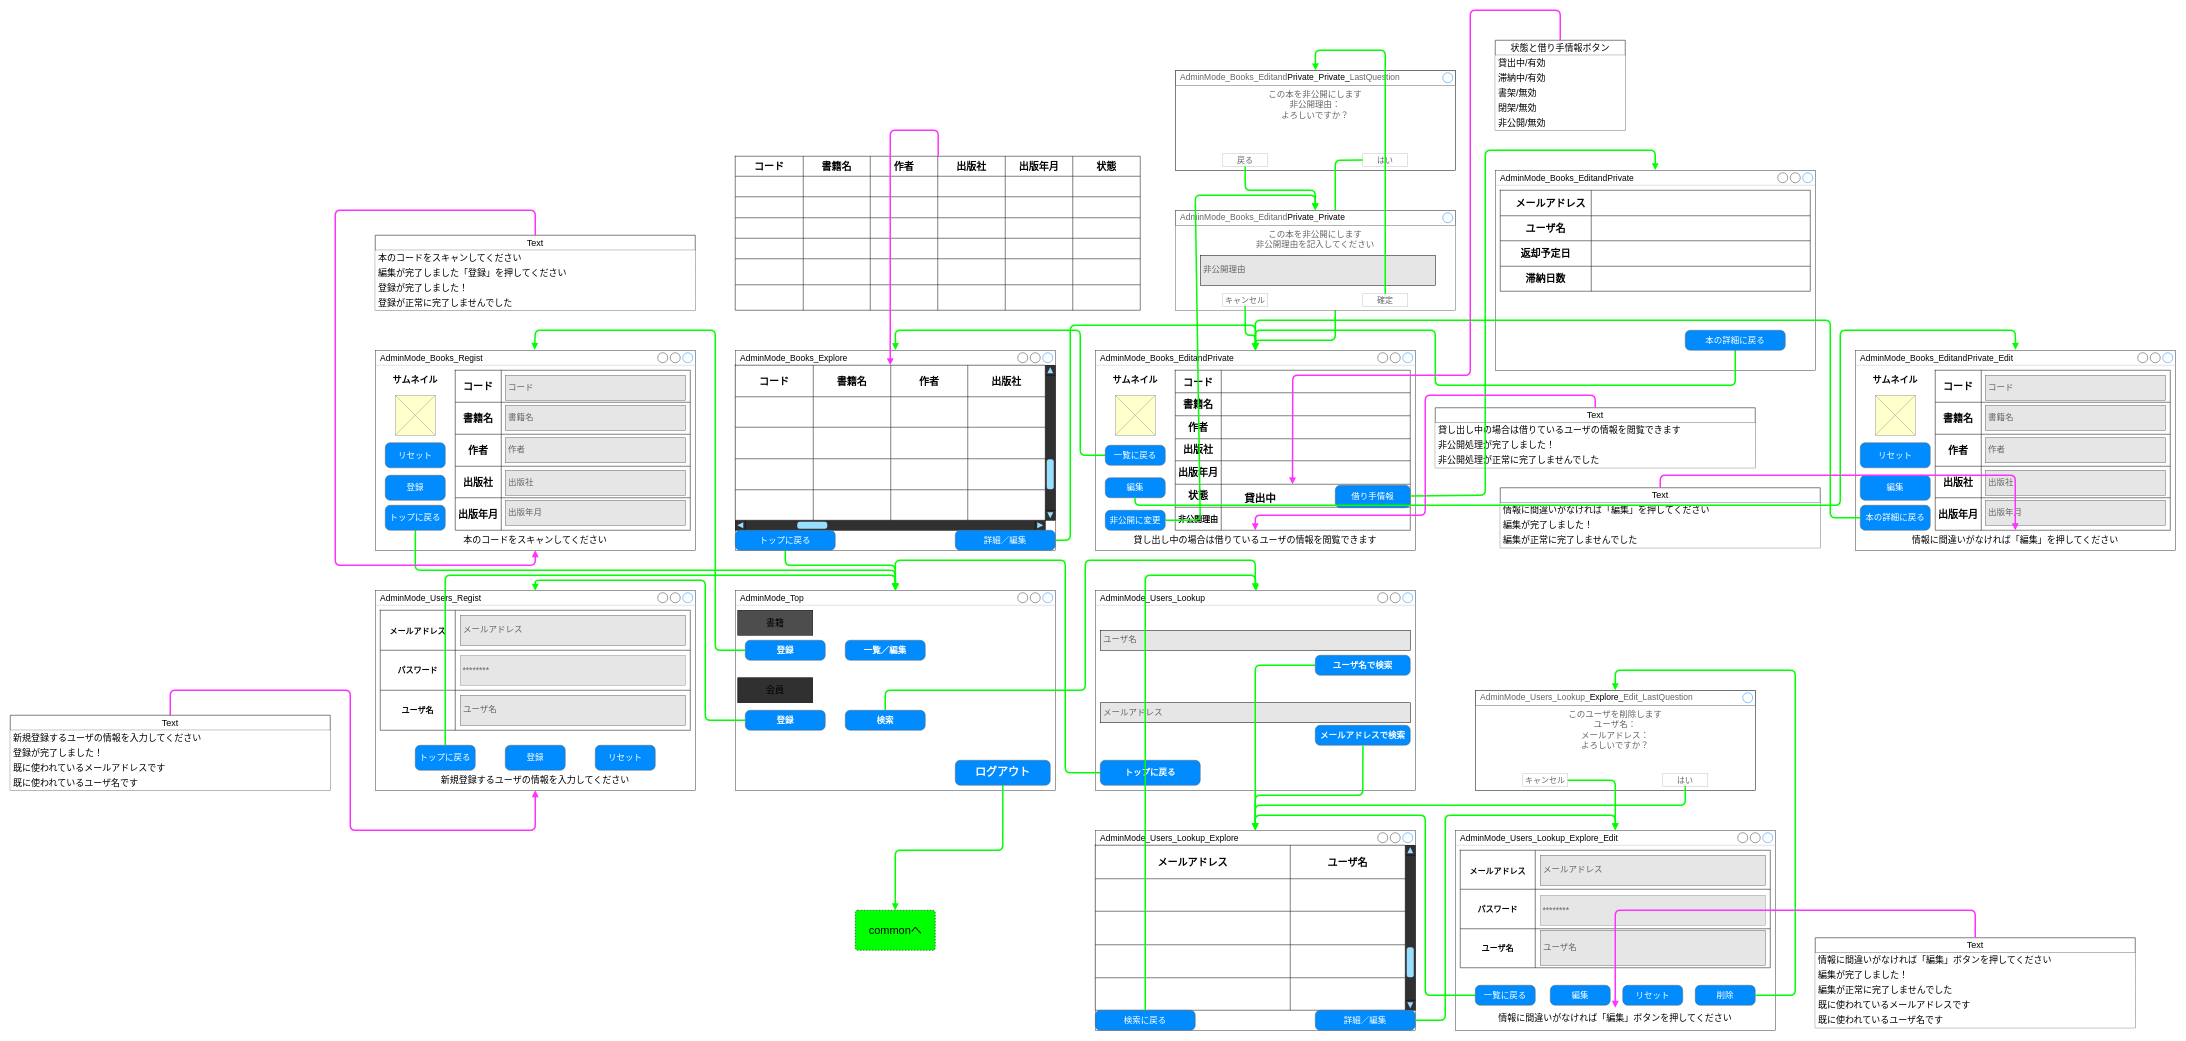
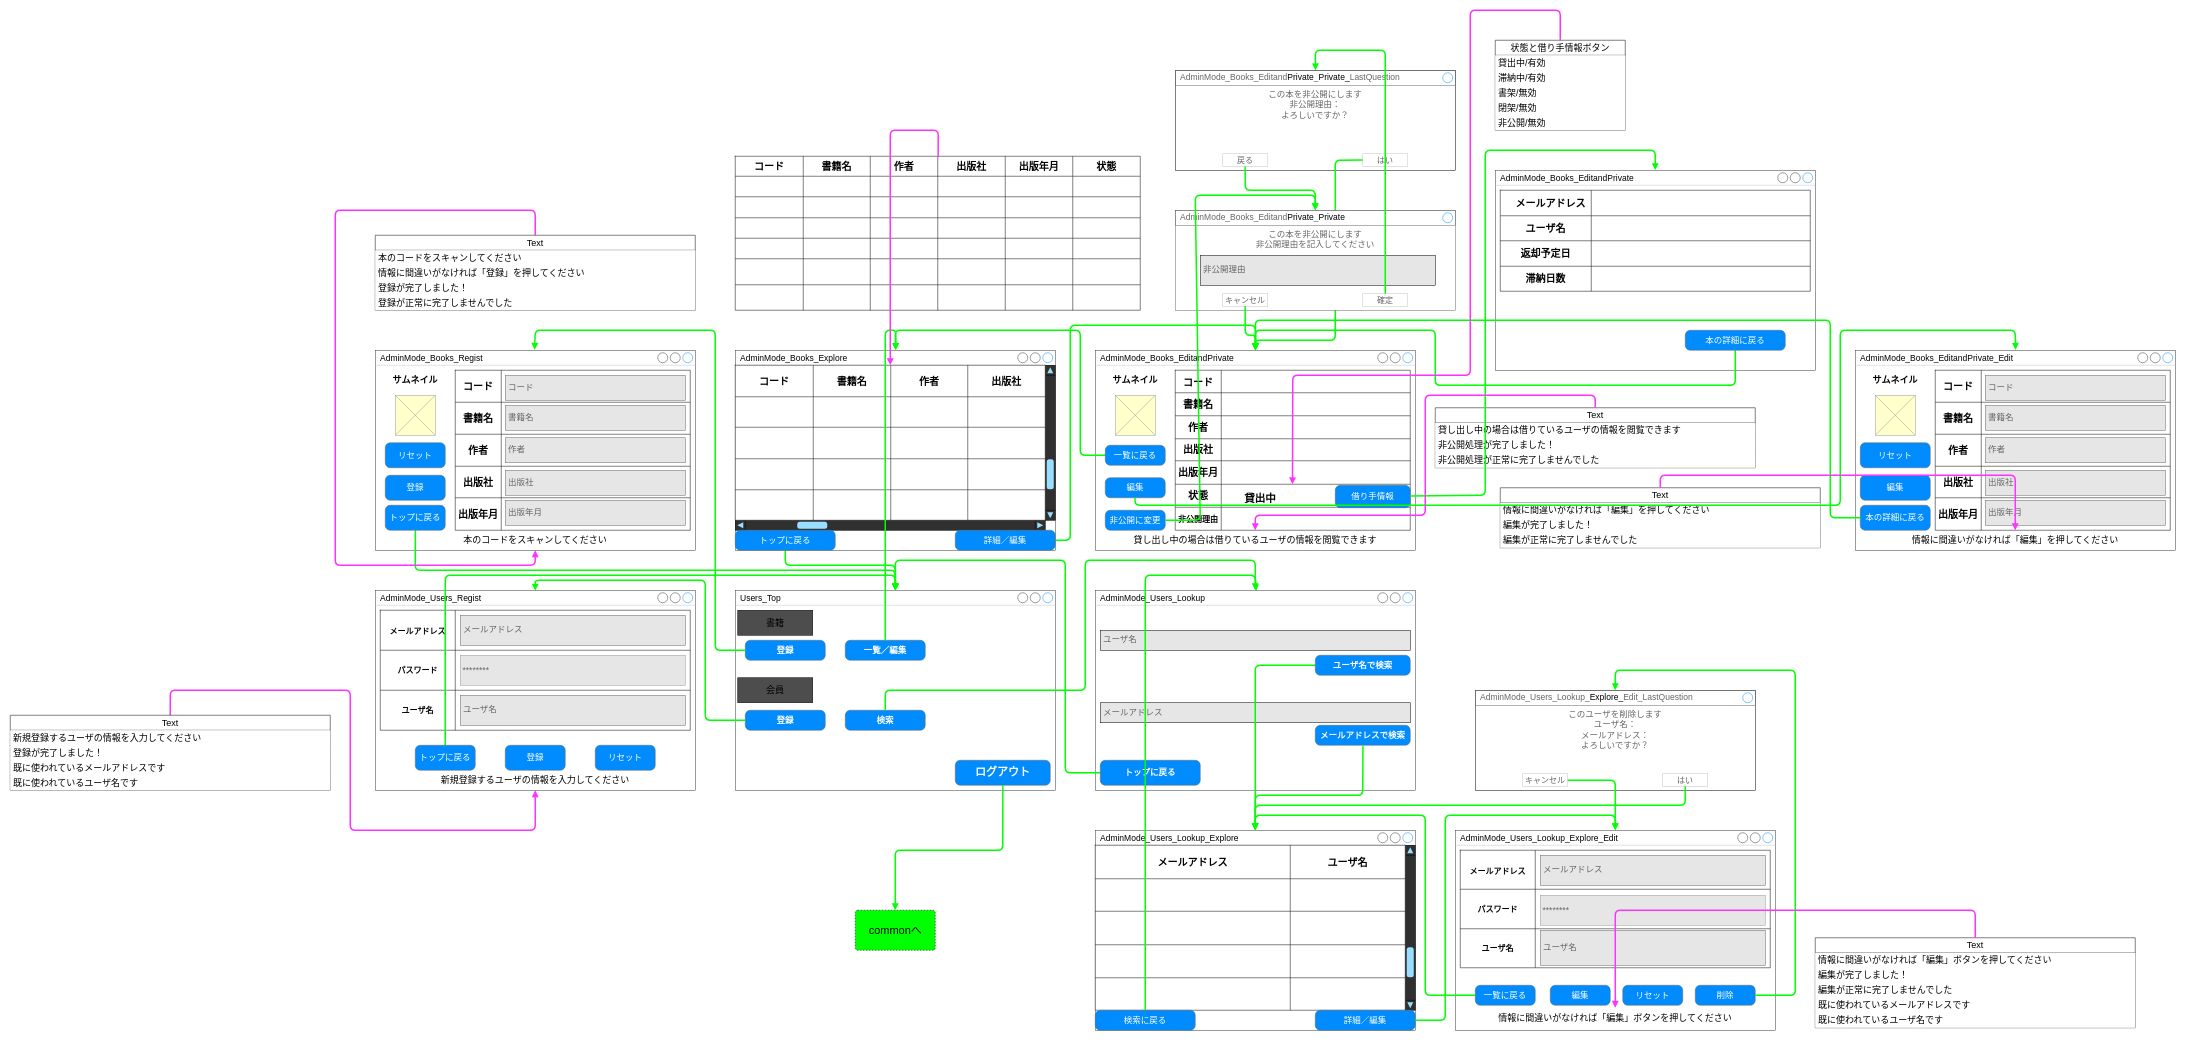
- <mxCell id="30" value="編集が完了しました「登録」を押してください" style="text;strokeColor=none;fillColor=#FFFFFF;align=left;verticalAlign=middle;spacingLeft=4;spacingRight=4;overflow=hidden;points=[[0,0.5],[1,0.5]];portConstraint=eastwest;rotatable=0;whiteSpace=wrap;html=1;fontSize=18;fontColor=#000000;" parent="28" vertex="1"><mxGeometry y="60" width="640" height="30" as="geometry" /></mxCell>
+ <mxCell id="30" value="情報に間違いがなければ「登録」を押してください" style="text;strokeColor=none;fillColor=#FFFFFF;align=left;verticalAlign=middle;spacingLeft=4;spacingRight=4;overflow=hidden;points=[[0,0.5],[1,0.5]];portConstraint=eastwest;rotatable=0;whiteSpace=wrap;html=1;fontSize=18;fontColor=#000000;" parent="28" vertex="1"><mxGeometry y="60" width="640" height="30" as="geometry" /></mxCell>
+ <mxCell id="306" style="edgeStyle=none;html=1;entryX=0.502;entryY=-0.002;entryDx=0;entryDy=0;entryPerimeter=0;strokeColor=#00FF00;strokeWidth=3;endArrow=block;endFill=1;" parent="1" source="5" target="38" edge="1"><mxGeometry relative="1" as="geometry"><Array as="points"><mxPoint x="1770" y="660" /><mxPoint x="1791" y="660" /></Array></mxGeometry></mxCell>
- <mxCell id="3" value="&lt;font color=&quot;#000000&quot;&gt;AdminMode_Top&lt;/font&gt;" style="strokeWidth=1;shadow=0;dashed=0;align=center;html=1;shape=mxgraph.mockup.containers.window;align=left;verticalAlign=top;spacingLeft=8;strokeColor2=#008cff;strokeColor3=#c4c4c4;mainText=;fontSize=17;labelBackgroundColor=none;fillColor=#FFFFFF;strokeColor=#36393d;" parent="1" vertex="1"><mxGeometry x="1470" y="1180" width="640" height="400" as="geometry" /></mxCell>
+ <mxCell id="3" value="&lt;font color=&quot;#000000&quot;&gt;Users_Top&lt;/font&gt;" style="strokeWidth=1;shadow=0;dashed=0;align=center;html=1;shape=mxgraph.mockup.containers.window;align=left;verticalAlign=top;spacingLeft=8;strokeColor2=#008cff;strokeColor3=#c4c4c4;mainText=;fontSize=17;labelBackgroundColor=none;fillColor=#FFFFFF;strokeColor=#36393d;" parent="1" vertex="1"><mxGeometry x="1470" y="1180" width="640" height="400" as="geometry" /></mxCell>
- <mxCell id="6" value="&lt;font style=&quot;font-size: 18px;&quot;&gt;会員&lt;/font&gt;" style="rounded=0;whiteSpace=wrap;html=1;fillColor=#303030;" parent="1" vertex="1"><mxGeometry x="1475" y="1355" width="150" height="50" as="geometry" /></mxCell>
+ <mxCell id="6" value="&lt;font style=&quot;font-size: 18px;&quot;&gt;会員&lt;/font&gt;" style="rounded=0;whiteSpace=wrap;html=1;fillColor=#4D4D4D;" parent="1" vertex="1"><mxGeometry x="1475" y="1355" width="150" height="50" as="geometry" /></mxCell>
